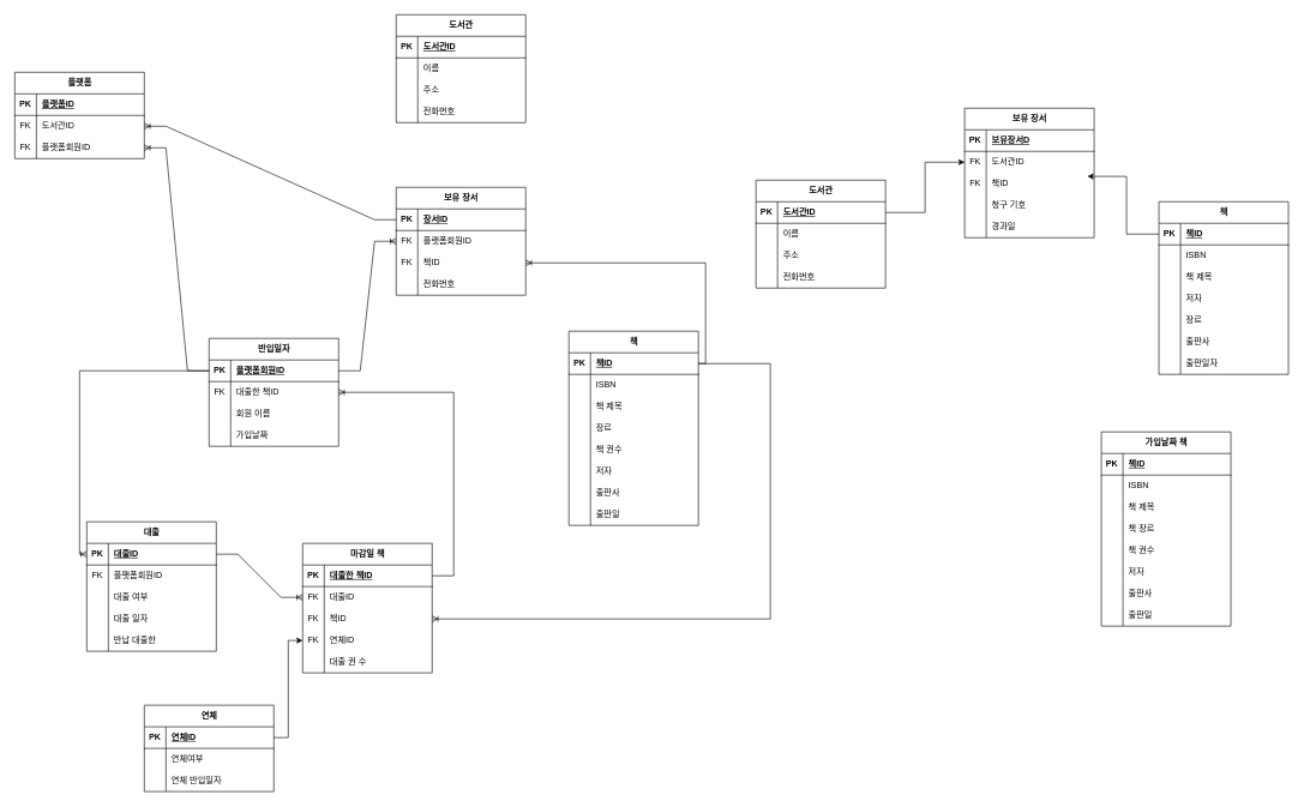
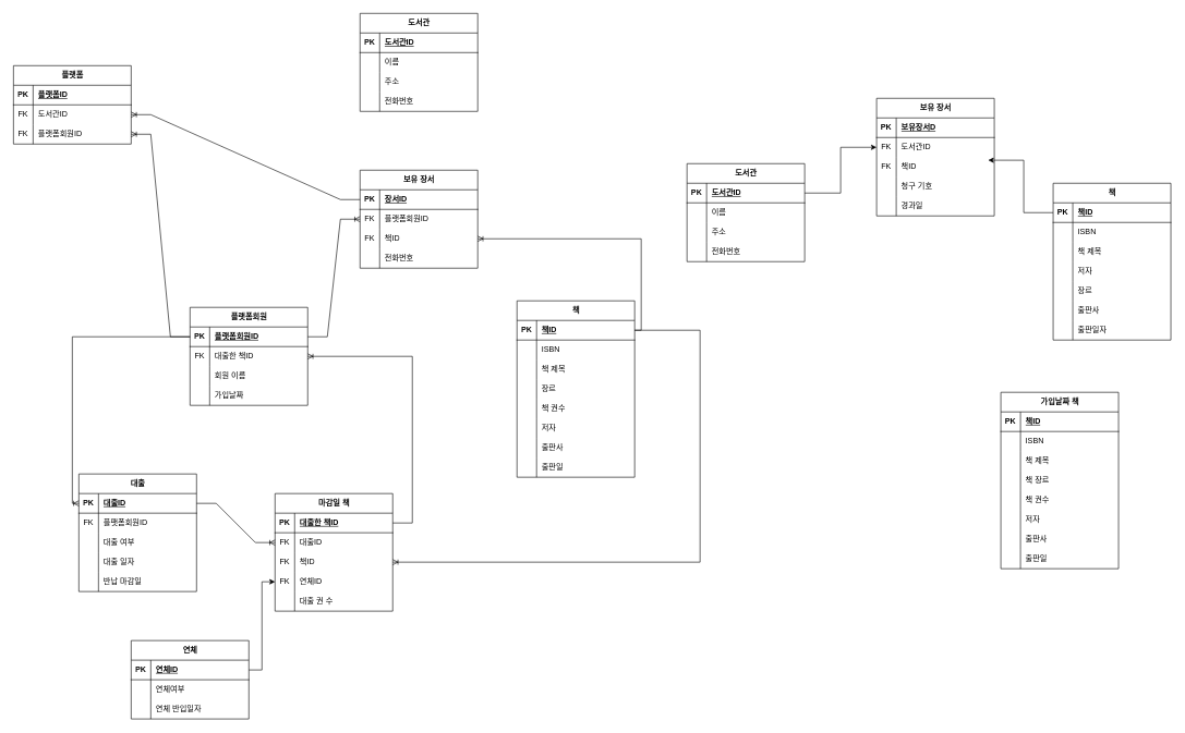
- <mxCell id="2" value="반입일자" style="shape=table;startSize=30;container=1;collapsible=1;childLayout=tableLayout;fixedRows=1;rowLines=0;fontStyle=1;align=center;resizeLast=1;html=1;" vertex="1" parent="1"><mxGeometry x="290" y="470" width="180" height="150" as="geometry" /></mxCell>
+ <mxCell id="2" value="플랫폼회원" style="shape=table;startSize=30;container=1;collapsible=1;childLayout=tableLayout;fixedRows=1;rowLines=0;fontStyle=1;align=center;resizeLast=1;html=1;" vertex="1" parent="1"><mxGeometry x="290" y="470" width="180" height="150" as="geometry" /></mxCell>
- <mxCell id="30" value="반납 대출한" style="shape=partialRectangle;connectable=0;fillColor=none;top=0;left=0;bottom=0;right=0;align=left;spacingLeft=6;overflow=hidden;whiteSpace=wrap;html=1;" vertex="1" parent="28"><mxGeometry x="30" width="150" height="30" as="geometry"><mxRectangle width="150" height="30" as="alternateBounds" /></mxGeometry></mxCell>
+ <mxCell id="30" value="반납 마감일" style="shape=partialRectangle;connectable=0;fillColor=none;top=0;left=0;bottom=0;right=0;align=left;spacingLeft=6;overflow=hidden;whiteSpace=wrap;html=1;" vertex="1" parent="28"><mxGeometry x="30" width="150" height="30" as="geometry"><mxRectangle width="150" height="30" as="alternateBounds" /></mxGeometry></mxCell>
